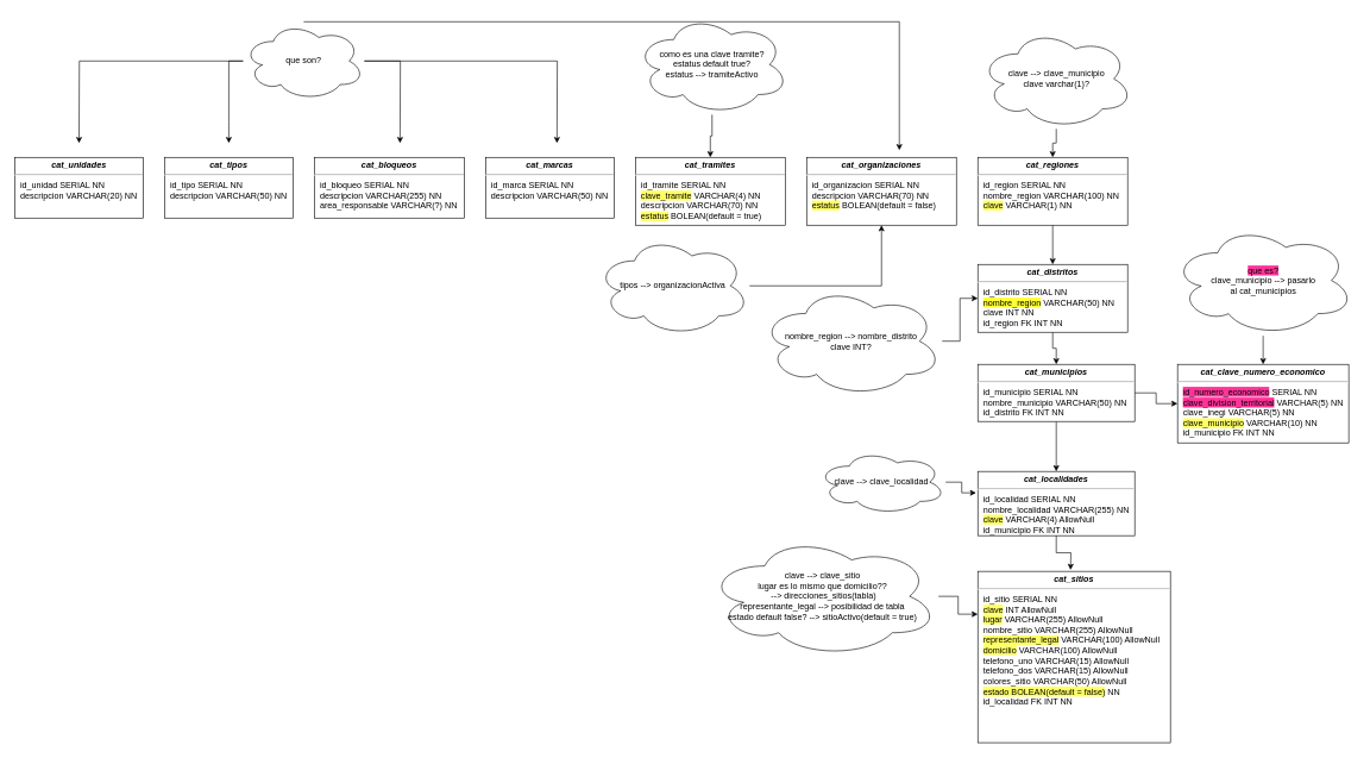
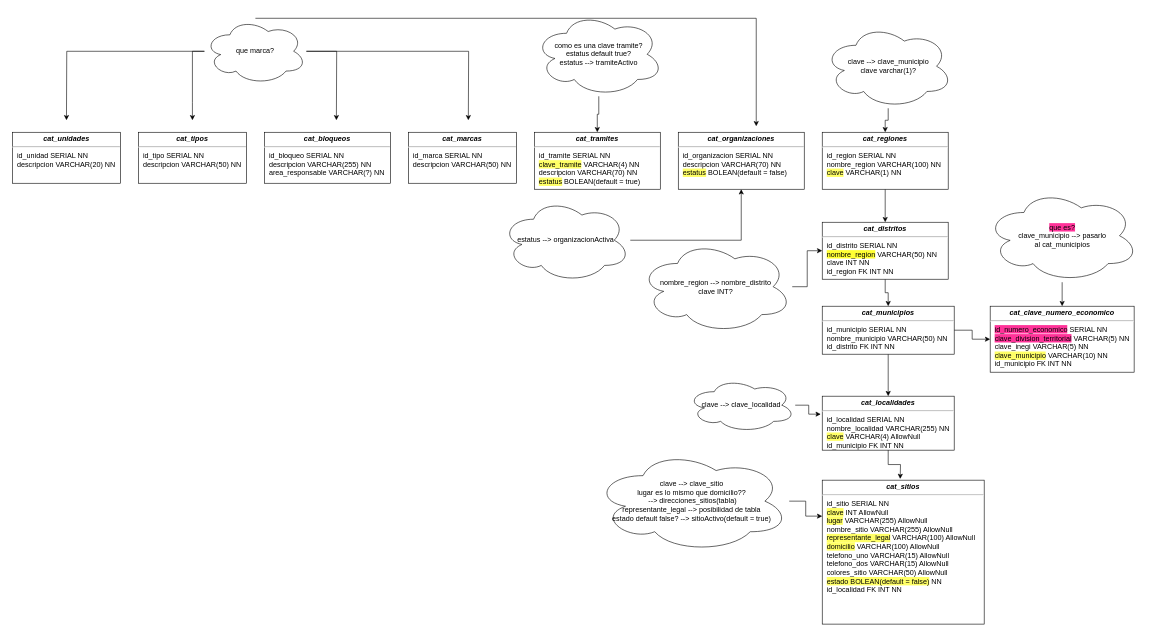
- <mxCell id="28" value="que son?" style="ellipse;shape=cloud;whiteSpace=wrap;html=1;" vertex="1" parent="1"><mxGeometry x="340" y="30" width="170" height="110" as="geometry" /></mxCell>
+ <mxCell id="28" value="que marca?" style="ellipse;shape=cloud;whiteSpace=wrap;html=1;" vertex="1" parent="1"><mxGeometry x="340" y="30" width="170" height="110" as="geometry" /></mxCell>
- <mxCell id="38" value="tipos --&amp;gt; organizacionActiva" style="ellipse;shape=cloud;whiteSpace=wrap;html=1;" vertex="1" parent="1"><mxGeometry x="835" y="330" width="215" height="140" as="geometry" /></mxCell>
+ <mxCell id="38" value="estatus --&amp;gt; organizacionActiva" style="ellipse;shape=cloud;whiteSpace=wrap;html=1;" vertex="1" parent="1"><mxGeometry x="835" y="330" width="215" height="140" as="geometry" /></mxCell>
